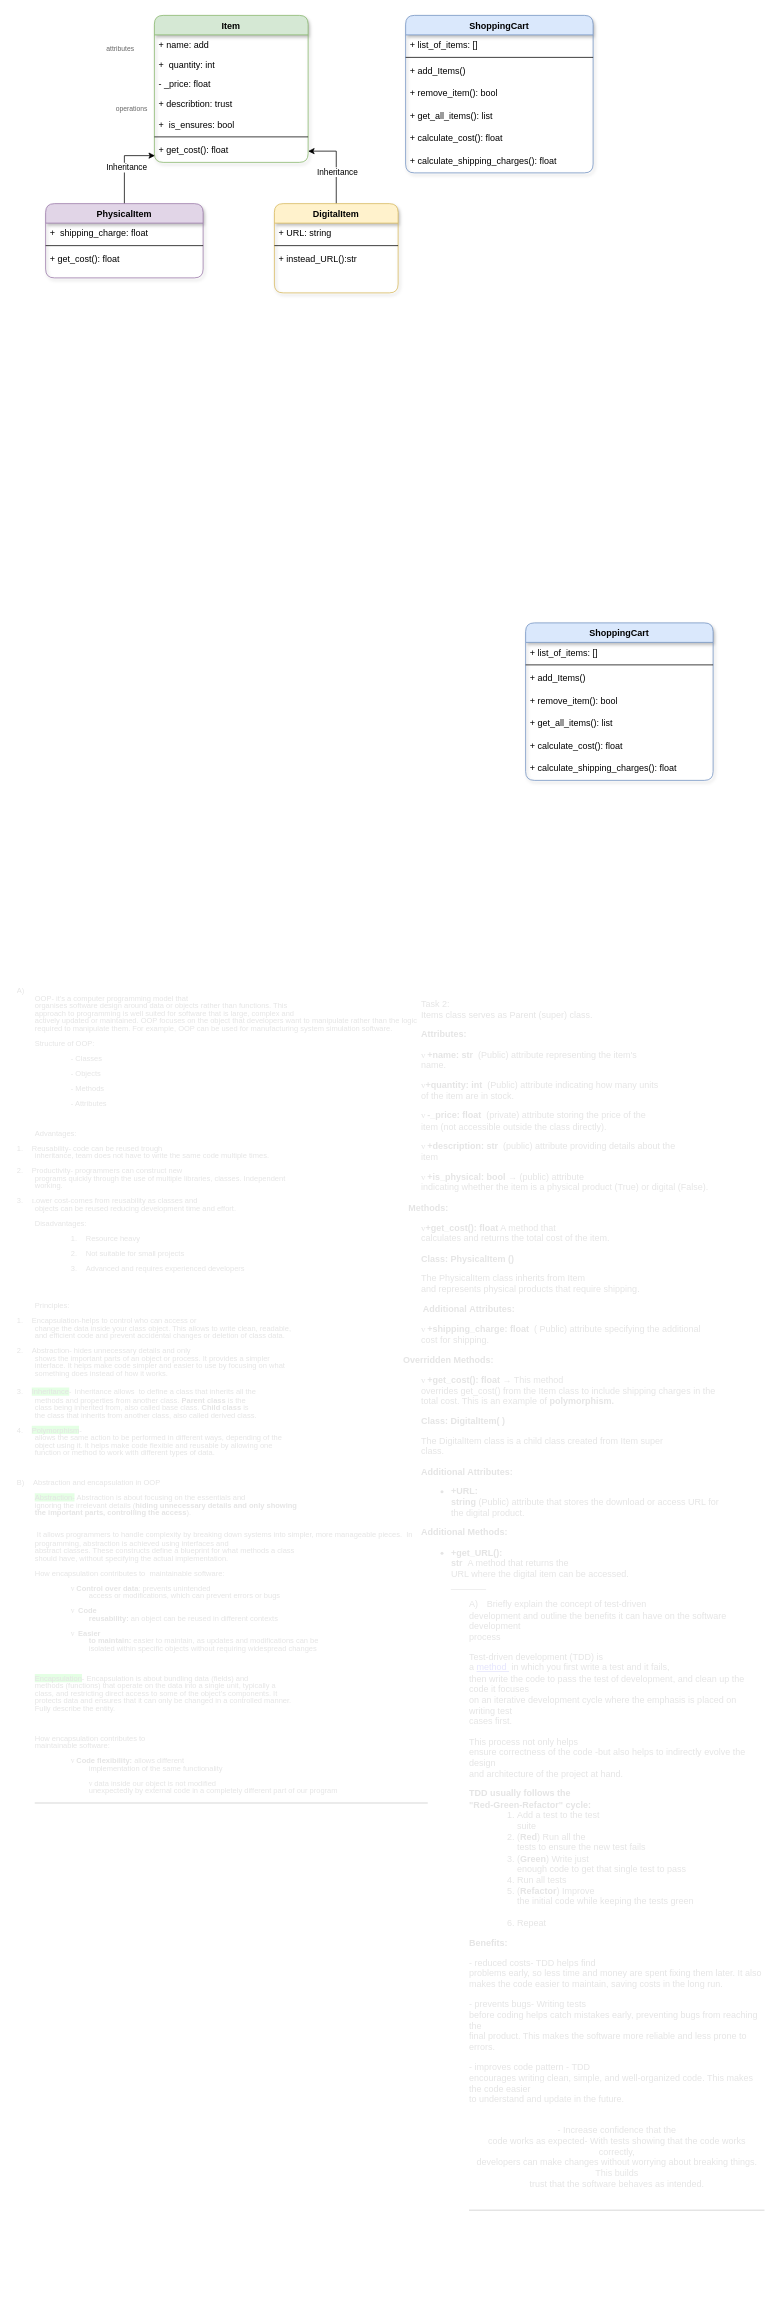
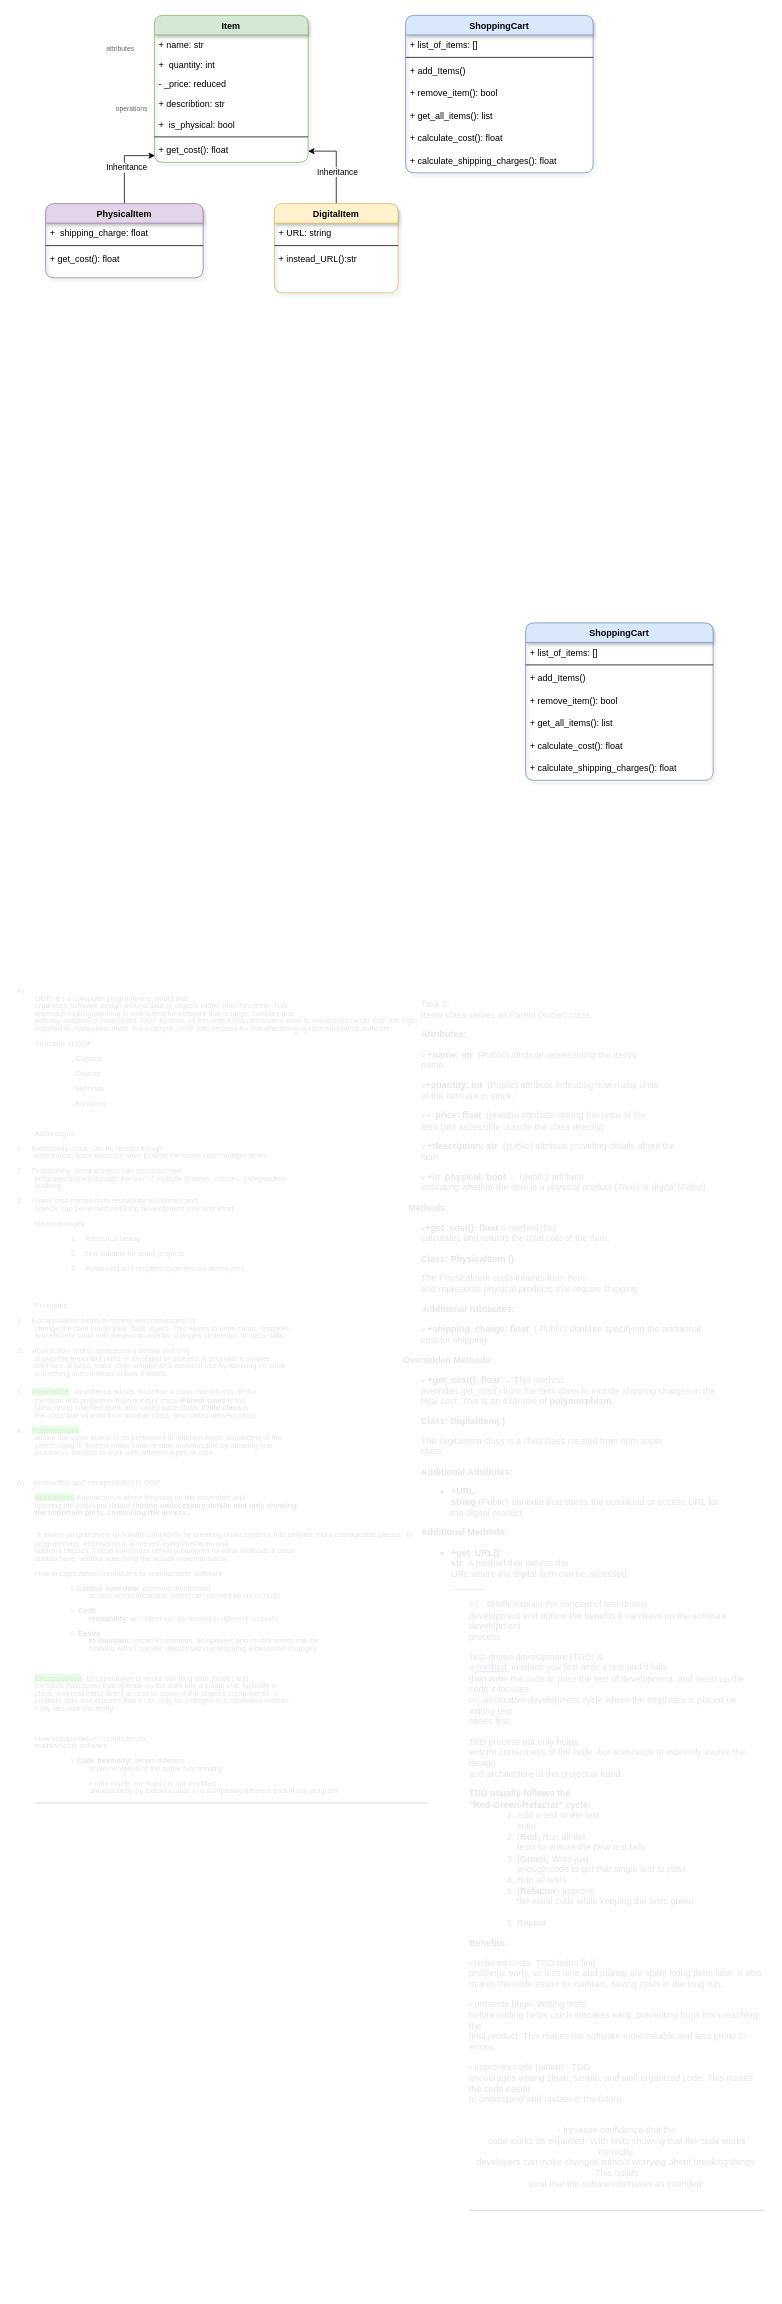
- <mxCell id="3" value="+ name: add" style="text;align=left;verticalAlign=top;spacingLeft=4;spacingRight=4;overflow=hidden;rotatable=0;points=[[0,0.5],[1,0.5]];portConstraint=eastwest;rounded=0;shadow=0;html=0;" parent="2" vertex="1"><mxGeometry y="26" width="205" height="26" as="geometry" /></mxCell>
+ <mxCell id="3" value="+ name: str" style="text;align=left;verticalAlign=top;spacingLeft=4;spacingRight=4;overflow=hidden;rotatable=0;points=[[0,0.5],[1,0.5]];portConstraint=eastwest;rounded=0;shadow=0;html=0;" parent="2" vertex="1"><mxGeometry y="26" width="205" height="26" as="geometry" /></mxCell>
- <mxCell id="5" value="- _price: float" style="text;align=left;verticalAlign=top;spacingLeft=4;spacingRight=4;overflow=hidden;rotatable=0;points=[[0,0.5],[1,0.5]];portConstraint=eastwest;rounded=0;shadow=0;html=0;" parent="2" vertex="1"><mxGeometry y="78" width="205" height="26" as="geometry" /></mxCell>
+ <mxCell id="5" value="- _price: reduced" style="text;align=left;verticalAlign=top;spacingLeft=4;spacingRight=4;overflow=hidden;rotatable=0;points=[[0,0.5],[1,0.5]];portConstraint=eastwest;rounded=0;shadow=0;html=0;" parent="2" vertex="1"><mxGeometry y="78" width="205" height="26" as="geometry" /></mxCell>
- <mxCell id="6" value="+ describtion: trust" style="text;align=left;verticalAlign=top;spacingLeft=4;spacingRight=4;overflow=hidden;rotatable=0;points=[[0,0.5],[1,0.5]];portConstraint=eastwest;" parent="2" vertex="1"><mxGeometry y="104" width="205" height="28" as="geometry" /></mxCell>
+ <mxCell id="6" value="+ describtion: str" style="text;align=left;verticalAlign=top;spacingLeft=4;spacingRight=4;overflow=hidden;rotatable=0;points=[[0,0.5],[1,0.5]];portConstraint=eastwest;" parent="2" vertex="1"><mxGeometry y="104" width="205" height="28" as="geometry" /></mxCell>
- <mxCell id="7" value="+  is_ensures: bool" style="text;align=left;verticalAlign=top;spacingLeft=4;spacingRight=4;overflow=hidden;rotatable=0;points=[[0,0.5],[1,0.5]];portConstraint=eastwest;" vertex="1" parent="2"><mxGeometry y="132" width="205" height="26" as="geometry" /></mxCell>
+ <mxCell id="7" value="+  is_physical: bool" style="text;align=left;verticalAlign=top;spacingLeft=4;spacingRight=4;overflow=hidden;rotatable=0;points=[[0,0.5],[1,0.5]];portConstraint=eastwest;" vertex="1" parent="2"><mxGeometry y="132" width="205" height="26" as="geometry" /></mxCell>
